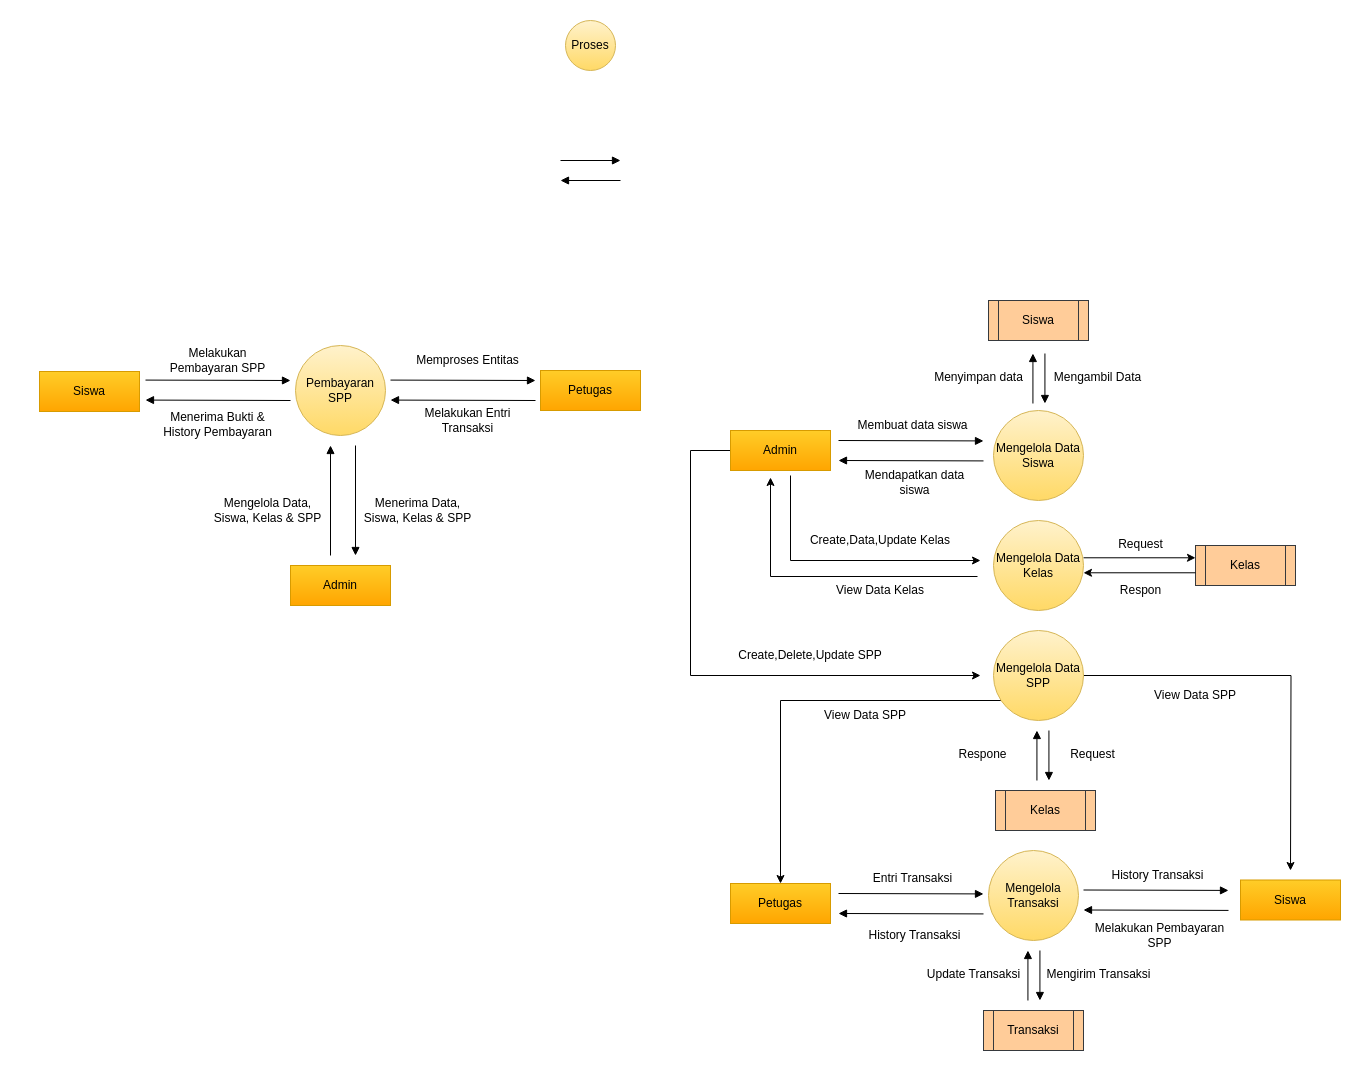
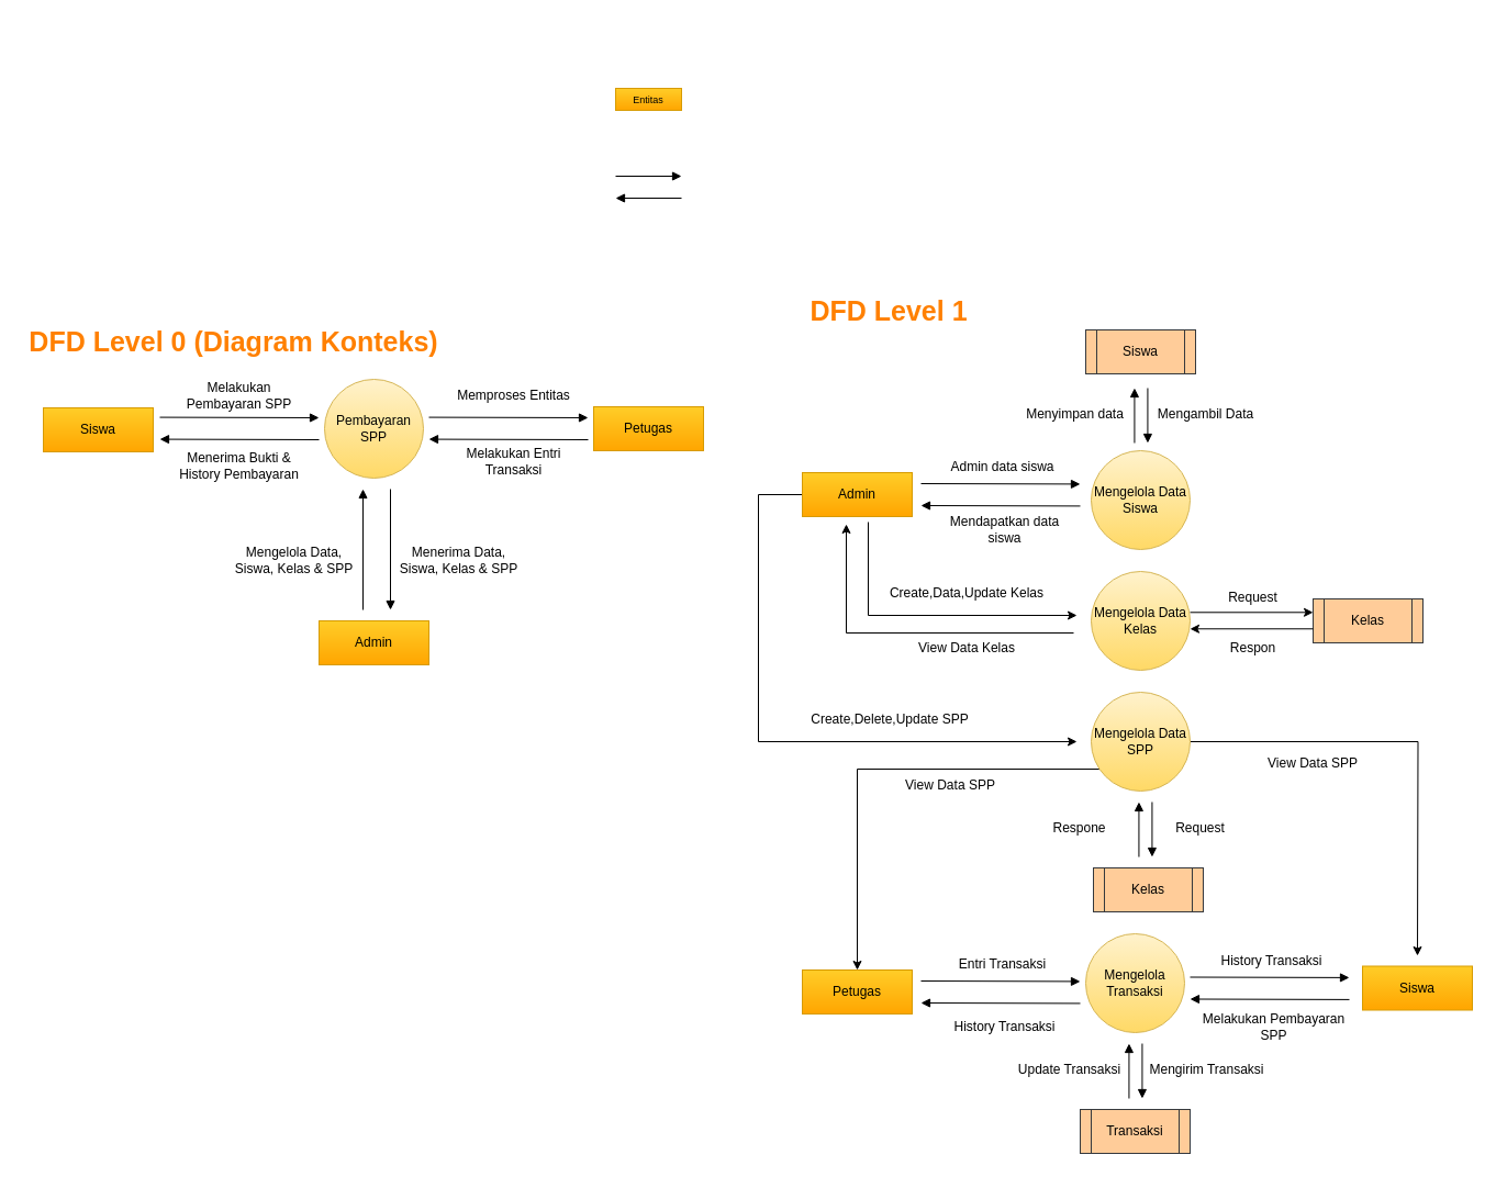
- <mxCell id="73" value="Proses" style="ellipse;whiteSpace=wrap;html=1;aspect=fixed;fillColor=#fff2cc;strokeColor=#d6b656;gradientColor=#ffd966;" vertex="1" parent="1"><mxGeometry x="565" y="20" width="50" height="50" as="geometry" /></mxCell>
+ <mxCell id="70" value="&lt;font style=&quot;font-size: 9px;&quot;&gt;Entitas&lt;/font&gt;" style="rounded=0;whiteSpace=wrap;html=1;fillColor=#ffcd28;gradientColor=#ffa500;strokeColor=#d79b00;" vertex="1" parent="1"><mxGeometry x="560" y="80" width="60" height="20" as="geometry" /></mxCell>
+ <mxCell id="20" value="&lt;font color=&quot;#ff8000&quot; style=&quot;font-size: 25px;&quot;&gt;&lt;b&gt;DFD Level 1&amp;nbsp;&lt;/b&gt;&lt;/font&gt;" style="text;html=1;strokeColor=none;fillColor=none;align=center;verticalAlign=middle;whiteSpace=wrap;rounded=0;" parent="1" vertex="1"><mxGeometry x="735" y="267" width="155" height="30" as="geometry" /></mxCell>
+ <mxCell id="3" value="&lt;font color=&quot;#ff8000&quot; style=&quot;font-size: 25px;&quot;&gt;&lt;b&gt;DFD Level 0 (Diagram Konteks)&lt;/b&gt;&lt;/font&gt;" style="text;html=1;strokeColor=none;fillColor=none;align=center;verticalAlign=middle;whiteSpace=wrap;rounded=0;" parent="1" vertex="1"><mxGeometry x="20" y="295" width="385" height="30" as="geometry" /></mxCell>
- <mxCell id="36" value="Membuat data siswa" style="text;html=1;strokeColor=none;fillColor=none;align=center;verticalAlign=middle;whiteSpace=wrap;rounded=0;" parent="1" vertex="1"><mxGeometry x="850" y="420" width="125" height="10" as="geometry" /></mxCell>
+ <mxCell id="36" value="Admin data siswa" style="text;html=1;strokeColor=none;fillColor=none;align=center;verticalAlign=middle;whiteSpace=wrap;rounded=0;" parent="1" vertex="1"><mxGeometry x="850" y="420" width="125" height="10" as="geometry" /></mxCell>
